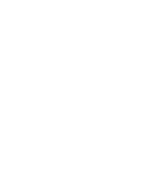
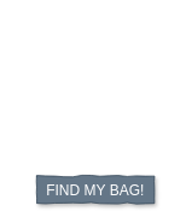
+ <mxCell id="4" value="&lt;font style=&quot;font-size: 16px&quot;&gt;FIND MY BAG!&lt;/font&gt;" style="text;html=1;strokeColor=#314354;fillColor=#647687;align=center;verticalAlign=middle;whiteSpace=wrap;rounded=0;fontColor=#ffffff;glass=0;shadow=1;comic=1;" vertex="1" parent="1"><mxGeometry x="40" y="194" width="130" height="30" as="geometry" /></mxCell>
